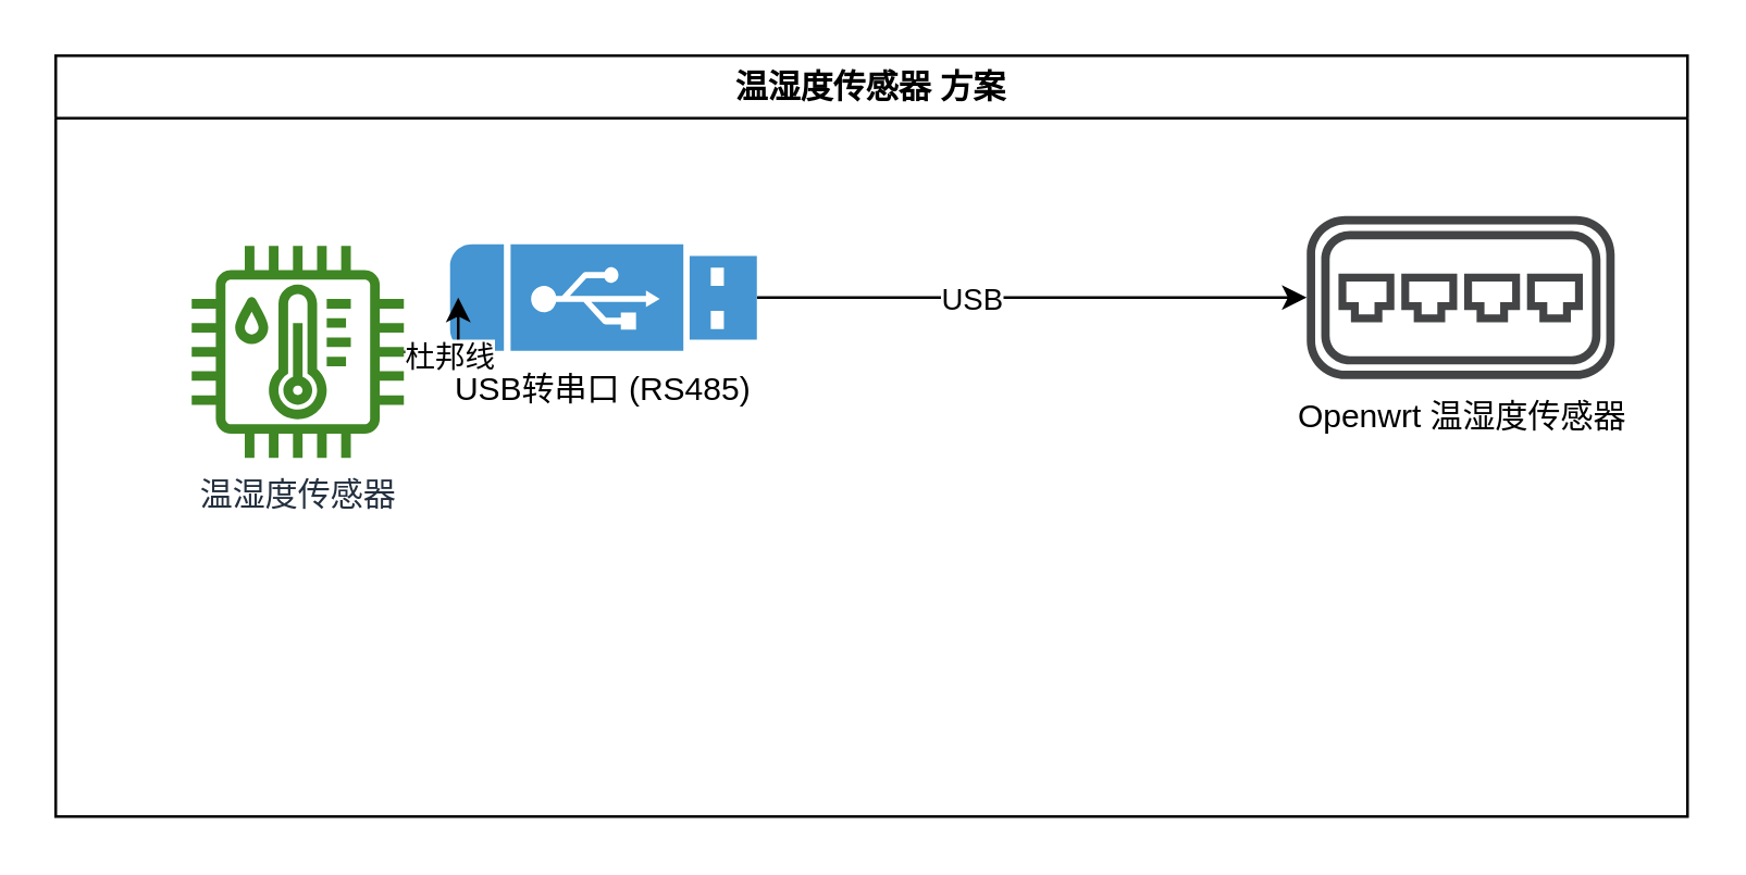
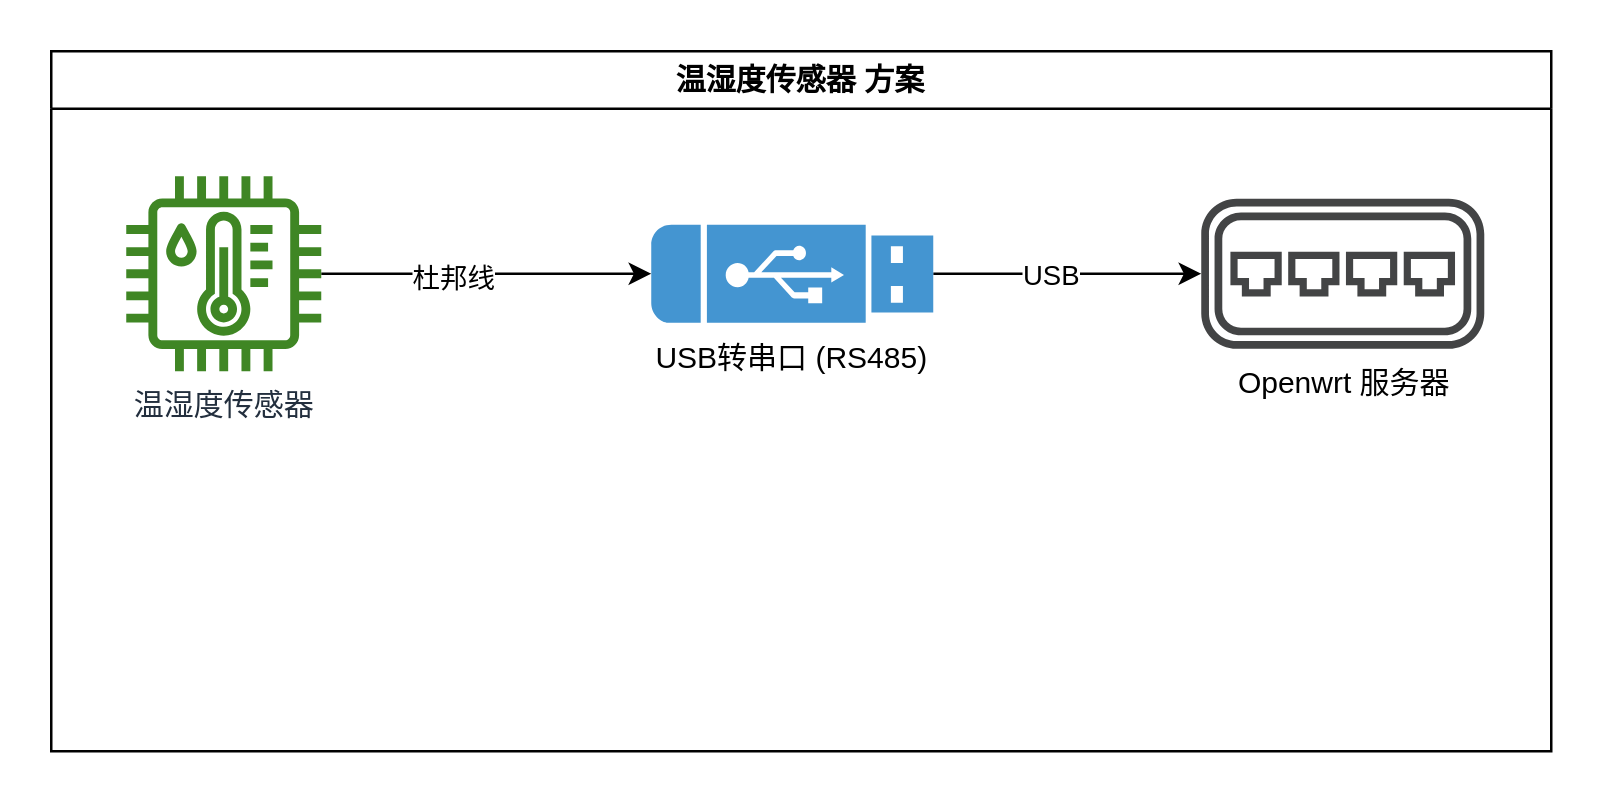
- <mxCell id="5" value="USB转串口 (RS485)" style="pointerEvents=1;shadow=0;dashed=0;html=1;strokeColor=none;fillColor=#4495D1;labelPosition=center;verticalLabelPosition=bottom;verticalAlign=top;align=center;outlineConnect=0;shape=mxgraph.veeam.usb;" parent="1" vertex="1"><mxGeometry x="165" y="89.4" width="112.8" height="39.2" as="geometry" /></mxCell>
+ <mxCell id="5" value="USB转串口 (RS485)" style="pointerEvents=1;shadow=0;dashed=0;html=1;strokeColor=none;fillColor=#4495D1;labelPosition=center;verticalLabelPosition=bottom;verticalAlign=top;align=center;outlineConnect=0;shape=mxgraph.veeam.usb;" parent="1" vertex="1"><mxGeometry x="260" y="89.4" width="112.8" height="39.2" as="geometry" /></mxCell>
- <mxCell id="8" value="温湿度传感器" style="sketch=0;outlineConnect=0;fontColor=#232F3E;gradientColor=none;fillColor=#3F8624;strokeColor=none;dashed=0;verticalLabelPosition=bottom;verticalAlign=top;align=center;html=1;fontSize=12;fontStyle=0;aspect=fixed;pointerEvents=1;shape=mxgraph.aws4.iot_thing_temperature_humidity_sensor;" parent="1" vertex="1"><mxGeometry x="70" y="90" width="78" height="78" as="geometry" /></mxCell>
+ <mxCell id="8" value="温湿度传感器" style="sketch=0;outlineConnect=0;fontColor=#232F3E;gradientColor=none;fillColor=#3F8624;strokeColor=none;dashed=0;verticalLabelPosition=bottom;verticalAlign=top;align=center;html=1;fontSize=12;fontStyle=0;aspect=fixed;pointerEvents=1;shape=mxgraph.aws4.iot_thing_temperature_humidity_sensor;" parent="1" vertex="1"><mxGeometry x="50" y="70" width="78" height="78" as="geometry" /></mxCell>
- <mxCell id="2" value="Openwrt 温湿度传感器" style="sketch=0;pointerEvents=1;shadow=0;dashed=0;html=1;strokeColor=none;fillColor=#434445;aspect=fixed;labelPosition=center;verticalLabelPosition=bottom;verticalAlign=top;align=center;outlineConnect=0;shape=mxgraph.vvd.virtual_switch;" parent="1" vertex="1"><mxGeometry x="480" y="79" width="113.21" height="60" as="geometry" /></mxCell>
+ <mxCell id="2" value="Openwrt 服务器" style="sketch=0;pointerEvents=1;shadow=0;dashed=0;html=1;strokeColor=none;fillColor=#434445;aspect=fixed;labelPosition=center;verticalLabelPosition=bottom;verticalAlign=top;align=center;outlineConnect=0;shape=mxgraph.vvd.virtual_switch;" parent="1" vertex="1"><mxGeometry x="480" y="79" width="113.21" height="60" as="geometry" /></mxCell>
